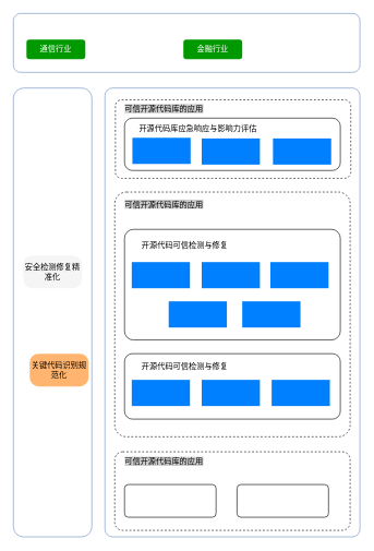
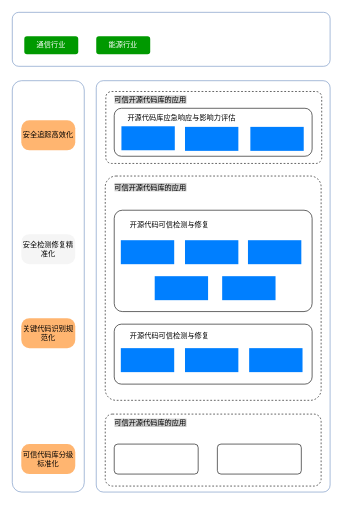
+ <mxCell id="4" value="能源行业" style="rounded=1;whiteSpace=wrap;html=1;strokeColor=none;fillColor=#009900;fontColor=#FFFFFF;" vertex="1" parent="1"><mxGeometry x="160" y="60" width="90" height="30" as="geometry" /></mxCell>
- <mxCell id="3" value="金融行业" style="rounded=1;whiteSpace=wrap;html=1;fillColor=#009900;strokeColor=none;fontColor=#FFFFFF;" vertex="1" parent="1"><mxGeometry x="280" y="60" width="90" height="30" as="geometry" /></mxCell>
+ <mxCell id="8" value="安全追踪高效化" style="rounded=1;whiteSpace=wrap;html=1;arcSize=27;strokeColor=none;fillColor=#FFB570;" vertex="1" parent="1"><mxGeometry x="35" y="200" width="90" height="50" as="geometry" /></mxCell>
- <mxCell id="10" value="关键代码识别规范化" style="rounded=1;whiteSpace=wrap;html=1;arcSize=27;strokeColor=none;fillColor=#FFB570;" vertex="1" parent="1"><mxGeometry x="45" y="540" width="90" height="50" as="geometry" /></mxCell>
+ <mxCell id="10" value="关键代码识别规范化" style="rounded=1;whiteSpace=wrap;html=1;arcSize=27;strokeColor=none;fillColor=#FFB570;" vertex="1" parent="1"><mxGeometry x="35" y="530" width="90" height="50" as="geometry" /></mxCell>
+ <mxCell id="9" value="可信代码库分级标准化" style="rounded=1;whiteSpace=wrap;html=1;arcSize=27;strokeColor=none;fillColor=#FFB570;" vertex="1" parent="1"><mxGeometry x="35" y="740" width="90" height="50" as="geometry" /></mxCell>
